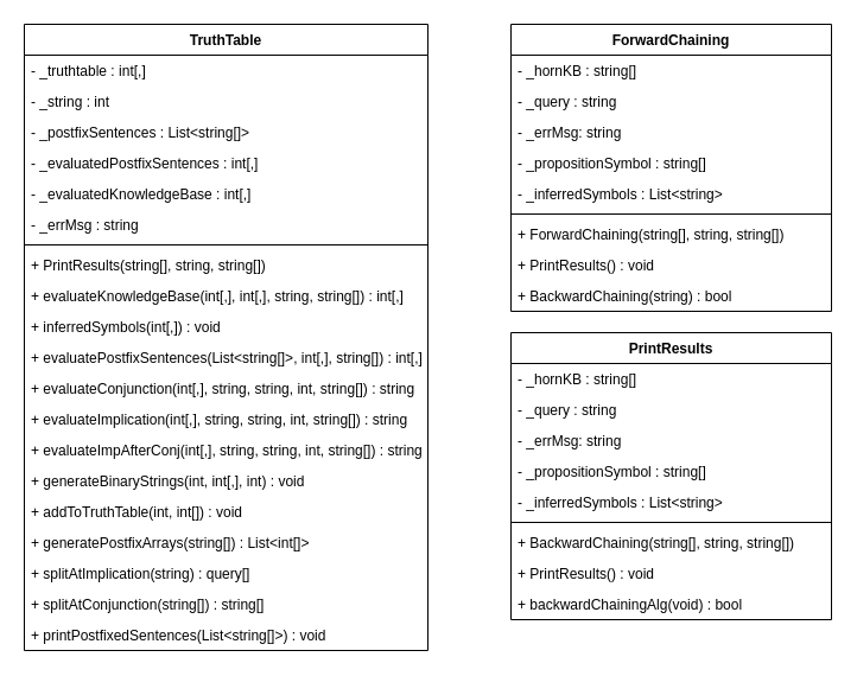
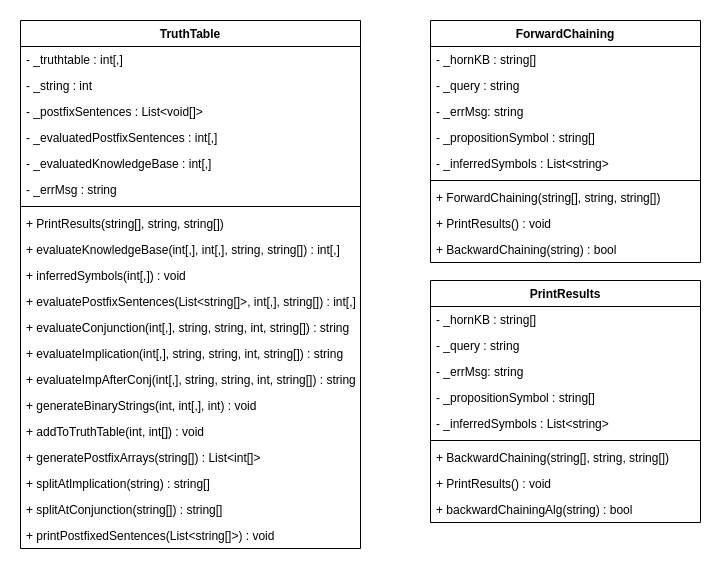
- <mxCell id="5" value="- _postfixSentences : List&amp;lt;string[]&amp;gt;" style="text;strokeColor=none;fillColor=none;align=left;verticalAlign=top;spacingLeft=4;spacingRight=4;overflow=hidden;rotatable=0;points=[[0,0.5],[1,0.5]];portConstraint=eastwest;whiteSpace=wrap;html=1;" parent="2" vertex="1"><mxGeometry y="78" width="340" height="26" as="geometry" /></mxCell>
+ <mxCell id="5" value="- _postfixSentences : List&amp;lt;void[]&amp;gt;" style="text;strokeColor=none;fillColor=none;align=left;verticalAlign=top;spacingLeft=4;spacingRight=4;overflow=hidden;rotatable=0;points=[[0,0.5],[1,0.5]];portConstraint=eastwest;whiteSpace=wrap;html=1;" parent="2" vertex="1"><mxGeometry y="78" width="340" height="26" as="geometry" /></mxCell>
- <mxCell id="20" value="+ splitAtImplication(string) : query[]" style="text;strokeColor=none;fillColor=none;align=left;verticalAlign=top;spacingLeft=4;spacingRight=4;overflow=hidden;rotatable=0;points=[[0,0.5],[1,0.5]];portConstraint=eastwest;whiteSpace=wrap;html=1;" parent="2" vertex="1"><mxGeometry y="450" width="340" height="26" as="geometry" /></mxCell>
+ <mxCell id="20" value="+ splitAtImplication(string) : string[]" style="text;strokeColor=none;fillColor=none;align=left;verticalAlign=top;spacingLeft=4;spacingRight=4;overflow=hidden;rotatable=0;points=[[0,0.5],[1,0.5]];portConstraint=eastwest;whiteSpace=wrap;html=1;" parent="2" vertex="1"><mxGeometry y="450" width="340" height="26" as="geometry" /></mxCell>
- <mxCell id="42" value="+ backwardChainingAlg(void) : bool" style="text;strokeColor=none;fillColor=none;align=left;verticalAlign=top;spacingLeft=4;spacingRight=4;overflow=hidden;rotatable=0;points=[[0,0.5],[1,0.5]];portConstraint=eastwest;whiteSpace=wrap;html=1;" parent="33" vertex="1"><mxGeometry y="216" width="270" height="26" as="geometry" /></mxCell>
+ <mxCell id="42" value="+ backwardChainingAlg(string) : bool" style="text;strokeColor=none;fillColor=none;align=left;verticalAlign=top;spacingLeft=4;spacingRight=4;overflow=hidden;rotatable=0;points=[[0,0.5],[1,0.5]];portConstraint=eastwest;whiteSpace=wrap;html=1;" parent="33" vertex="1"><mxGeometry y="216" width="270" height="26" as="geometry" /></mxCell>
